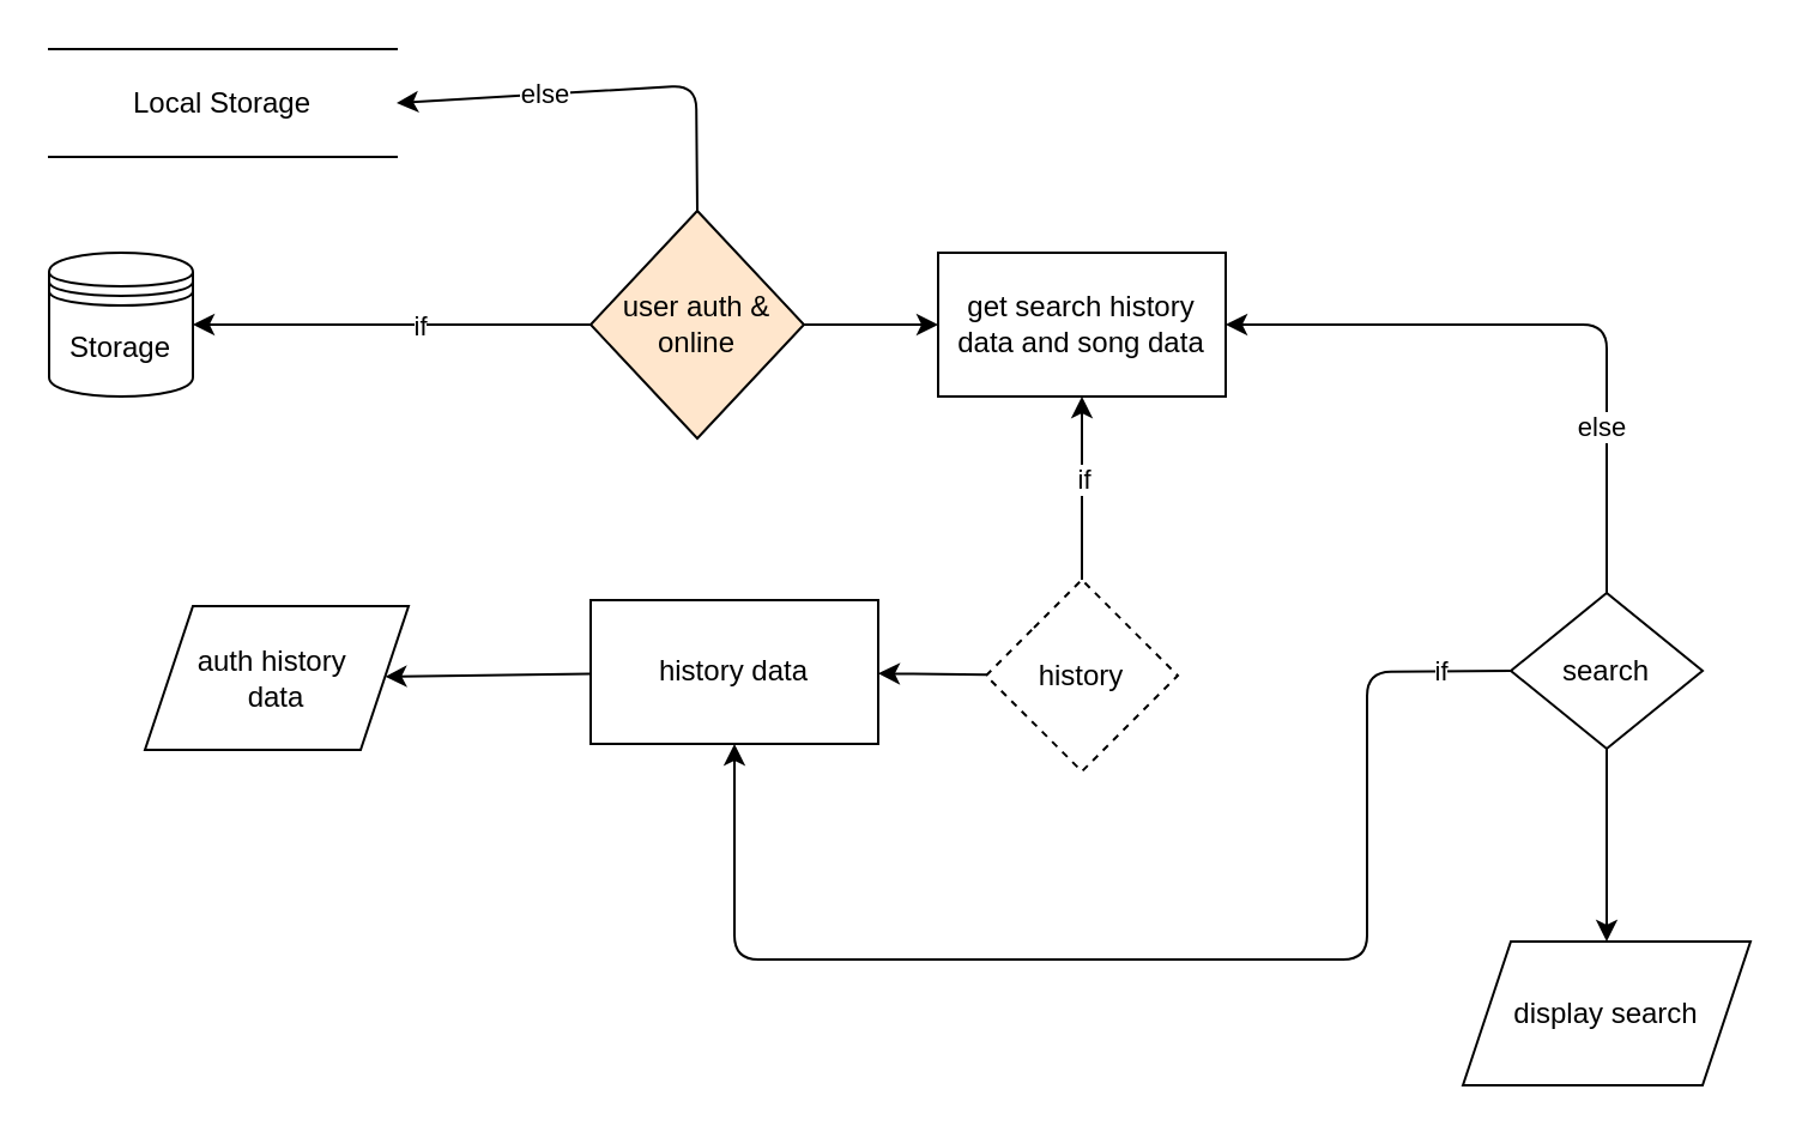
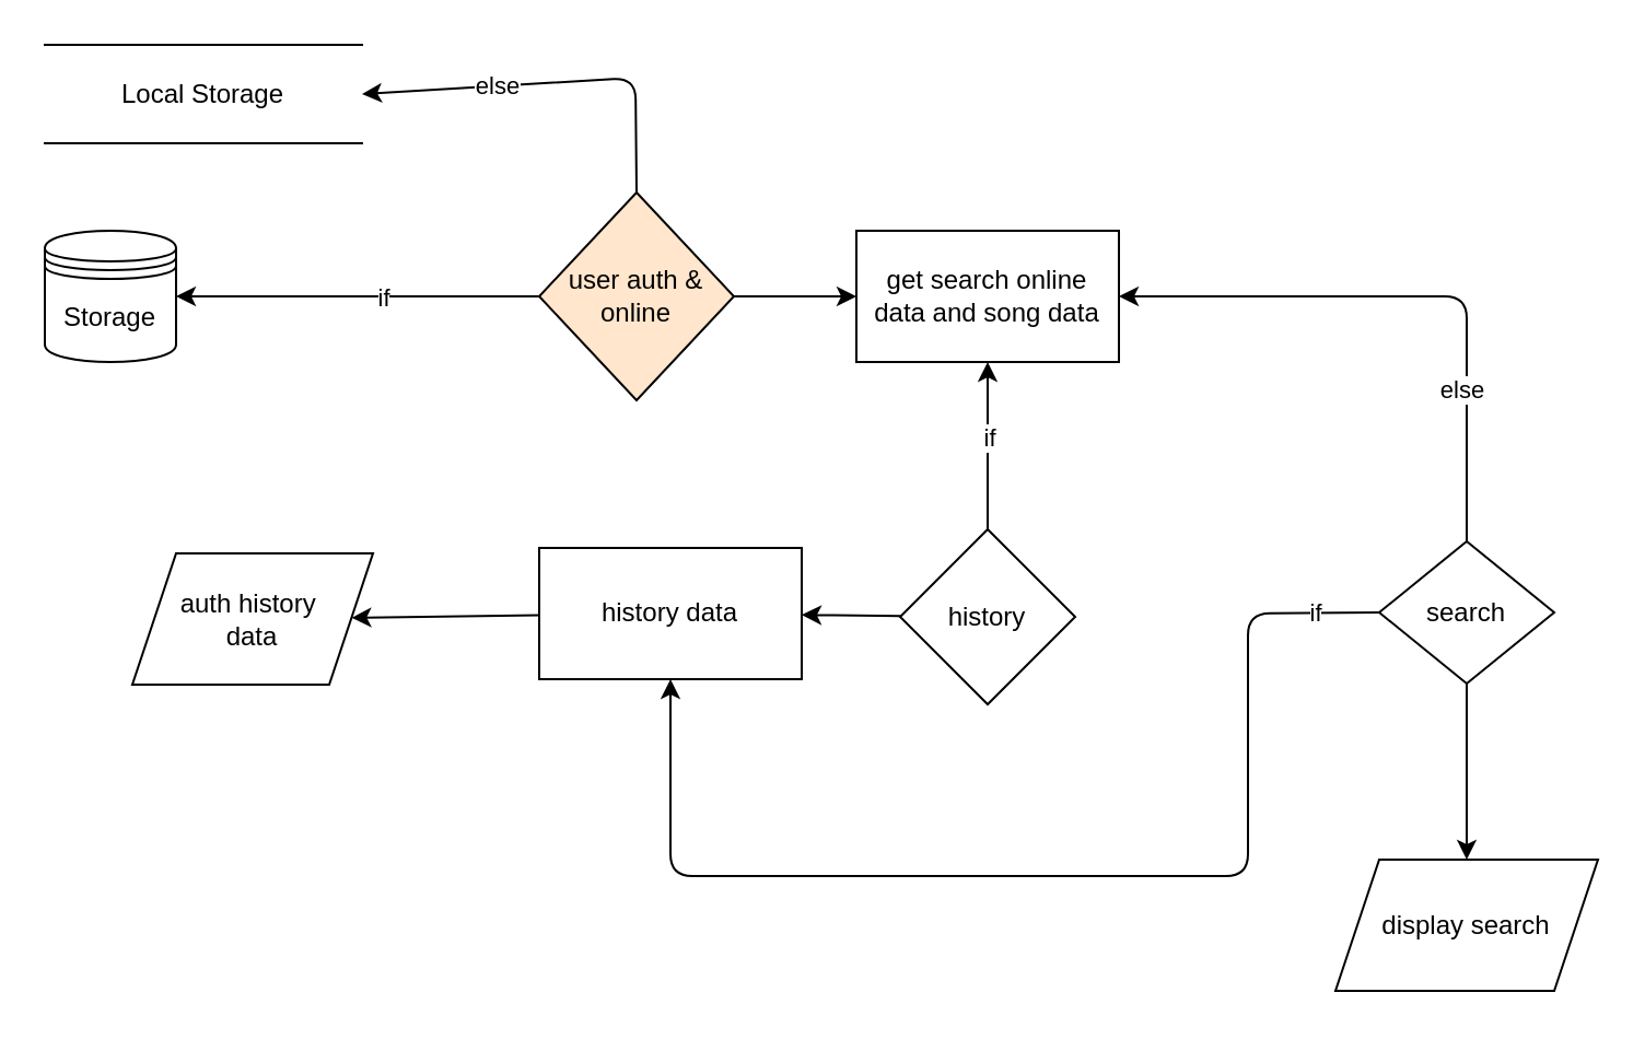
- <mxCell id="12" value="get search history data and song data" style="rounded=1;whiteSpace=wrap;html=1;arcSize=0;" vertex="1" parent="1"><mxGeometry x="391" y="105" width="120" height="60" as="geometry" /></mxCell>
+ <mxCell id="12" value="get search online data and song data" style="rounded=1;whiteSpace=wrap;html=1;arcSize=0;" vertex="1" parent="1"><mxGeometry x="391" y="105" width="120" height="60" as="geometry" /></mxCell>
- <mxCell id="14" value="history" style="rhombus;whiteSpace=wrap;html=1;rounded=1;arcSize=0;dashed=1;" vertex="1" parent="1"><mxGeometry x="411" y="241.5" width="80" height="80" as="geometry" /></mxCell>
+ <mxCell id="14" value="history" style="rhombus;whiteSpace=wrap;html=1;rounded=1;arcSize=0;" vertex="1" parent="1"><mxGeometry x="411" y="241.5" width="80" height="80" as="geometry" /></mxCell>
